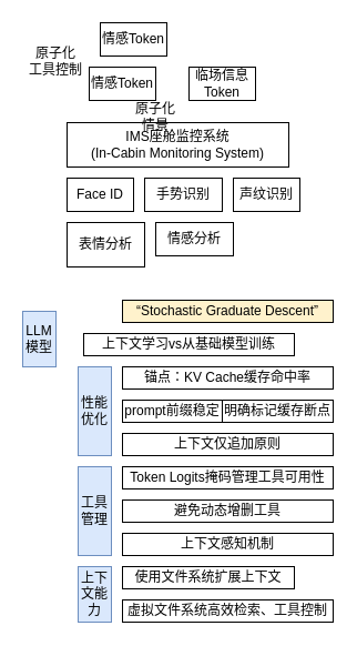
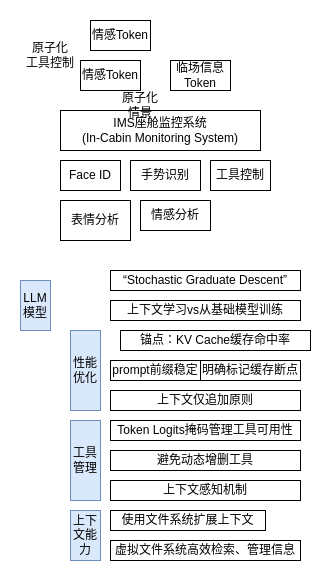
- <mxCell id="6" value="声纹识别" style="rounded=0;whiteSpace=wrap;html=1;" parent="1" vertex="1"><mxGeometry x="210" y="160" width="60" height="30" as="geometry" /></mxCell>
+ <mxCell id="6" value="工具控制" style="rounded=0;whiteSpace=wrap;html=1;" parent="1" vertex="1"><mxGeometry x="210" y="160" width="60" height="30" as="geometry" /></mxCell>
- <mxCell id="14" value="“Stochastic Graduate Descent”" style="rounded=0;whiteSpace=wrap;html=1;fillColor=#fff2cc;" vertex="1" parent="1"><mxGeometry x="110" y="270" width="190" height="20" as="geometry" /></mxCell>
+ <mxCell id="14" value="“Stochastic Graduate Descent”" style="rounded=0;whiteSpace=wrap;html=1;" vertex="1" parent="1"><mxGeometry x="110" y="270" width="190" height="20" as="geometry" /></mxCell>
- <mxCell id="17" value="上下文学习vs从基础模型训练" style="rounded=0;whiteSpace=wrap;html=1;" vertex="1" parent="1"><mxGeometry x="75" y="300" width="190" height="20" as="geometry" /></mxCell>
+ <mxCell id="17" value="上下文学习vs从基础模型训练" style="rounded=0;whiteSpace=wrap;html=1;" vertex="1" parent="1"><mxGeometry x="110" y="300" width="190" height="20" as="geometry" /></mxCell>
- <mxCell id="18" value="锚点：KV Cache缓存命中率" style="rounded=0;whiteSpace=wrap;html=1;" vertex="1" parent="1"><mxGeometry x="110" y="330" width="190" height="20" as="geometry" /></mxCell>
+ <mxCell id="18" value="锚点：KV Cache缓存命中率" style="rounded=0;whiteSpace=wrap;html=1;" vertex="1" parent="1"><mxGeometry x="120" y="330" width="190" height="20" as="geometry" /></mxCell>
- <mxCell id="26" value="&lt;div data-docx-has-block-data=&quot;false&quot; data-lark-html-role=&quot;root&quot; data-page-id=&quot;Mg64dTdeIohlTWxgz2ic97gdnrc&quot;&gt;&lt;div class=&quot;old-record-id-DuBTdBkQboPX1uxs7k9cqL6znxc&quot;&gt;&lt;div data-docx-has-block-data=&quot;false&quot; data-lark-html-role=&quot;root&quot; data-page-id=&quot;Mg64dTdeIohlTWxgz2ic97gdnrc&quot;&gt;&lt;div class=&quot;old-record-id-PqWWdSl5Coc4zrxi5WUcOirancf&quot;&gt;虚拟文件系统高效检索、工具控制&lt;/div&gt;&lt;/div&gt;&lt;span class=&quot;lark-record-clipboard&quot; data-lark-record-format=&quot;docx/text&quot; data-lark-record-data=&quot;{&amp;quot;rootId&amp;quot;:&amp;quot;Mg64dTdeIohlTWxgz2ic97gdnrc&amp;quot;,&amp;quot;text&amp;quot;:{&amp;quot;initialAttributedTexts&amp;quot;:{&amp;quot;text&amp;quot;:{&amp;quot;0&amp;quot;:&amp;quot;Token Logits掩码管理工具可用性&amp;quot;},&amp;quot;attribs&amp;quot;:{&amp;quot;0&amp;quot;:&amp;quot;*0+l&amp;quot;}},&amp;quot;apool&amp;quot;:{&amp;quot;numToAttrib&amp;quot;:{&amp;quot;0&amp;quot;:[&amp;quot;author&amp;quot;,&amp;quot;7537125580557254659&amp;quot;]},&amp;quot;nextNum&amp;quot;:1}},&amp;quot;type&amp;quot;:&amp;quot;text&amp;quot;,&amp;quot;referenceRecordMap&amp;quot;:{},&amp;quot;extra&amp;quot;:{&amp;quot;channel&amp;quot;:&amp;quot;saas&amp;quot;,&amp;quot;isEqualBlockSelection&amp;quot;:false,&amp;quot;pasteRandomId&amp;quot;:&amp;quot;edead8e4-3db7-4555-8ca4-3ff31bb7a5d1&amp;quot;,&amp;quot;mention_page_title&amp;quot;:{},&amp;quot;external_mention_url&amp;quot;:{}},&amp;quot;isKeepQuoteContainer&amp;quot;:false,&amp;quot;isFromCode&amp;quot;:false,&amp;quot;selection&amp;quot;:[{&amp;quot;id&amp;quot;:304,&amp;quot;type&amp;quot;:&amp;quot;text&amp;quot;,&amp;quot;selection&amp;quot;:{&amp;quot;start&amp;quot;:2,&amp;quot;end&amp;quot;:23},&amp;quot;recordId&amp;quot;:&amp;quot;PqWWdSl5Coc4zrxi5WUcOirancf&amp;quot;}],&amp;quot;payloadMap&amp;quot;:{},&amp;quot;isCut&amp;quot;:false}&quot;&gt;&lt;/span&gt;&lt;/div&gt;&lt;/div&gt;&lt;span class=&quot;lark-record-clipboard&quot; data-lark-record-format=&quot;docx/text&quot; data-lark-record-data=&quot;{&amp;quot;rootId&amp;quot;:&amp;quot;Mg64dTdeIohlTWxgz2ic97gdnrc&amp;quot;,&amp;quot;text&amp;quot;:{&amp;quot;initialAttributedTexts&amp;quot;:{&amp;quot;text&amp;quot;:{&amp;quot;0&amp;quot;:&amp;quot;保持prompt前缀稳定&amp;quot;},&amp;quot;attribs&amp;quot;:{&amp;quot;0&amp;quot;:&amp;quot;*0+c&amp;quot;}},&amp;quot;apool&amp;quot;:{&amp;quot;numToAttrib&amp;quot;:{&amp;quot;0&amp;quot;:[&amp;quot;author&amp;quot;,&amp;quot;7537125580557254659&amp;quot;]},&amp;quot;nextNum&amp;quot;:1}},&amp;quot;type&amp;quot;:&amp;quot;text&amp;quot;,&amp;quot;referenceRecordMap&amp;quot;:{},&amp;quot;extra&amp;quot;:{&amp;quot;channel&amp;quot;:&amp;quot;saas&amp;quot;,&amp;quot;isEqualBlockSelection&amp;quot;:false,&amp;quot;pasteRandomId&amp;quot;:&amp;quot;fd383252-d9de-4003-ab0b-576ffec60765&amp;quot;,&amp;quot;mention_page_title&amp;quot;:{},&amp;quot;external_mention_url&amp;quot;:{}},&amp;quot;isKeepQuoteContainer&amp;quot;:false,&amp;quot;isFromCode&amp;quot;:false,&amp;quot;selection&amp;quot;:[{&amp;quot;id&amp;quot;:301,&amp;quot;type&amp;quot;:&amp;quot;text&amp;quot;,&amp;quot;selection&amp;quot;:{&amp;quot;start&amp;quot;:28,&amp;quot;end&amp;quot;:40},&amp;quot;recordId&amp;quot;:&amp;quot;DuBTdBkQboPX1uxs7k9cqL6znxc&amp;quot;}],&amp;quot;payloadMap&amp;quot;:{},&amp;quot;isCut&amp;quot;:false}&quot;&gt;&lt;/span&gt;" style="rounded=0;whiteSpace=wrap;html=1;" vertex="1" parent="1"><mxGeometry x="110" y="540" width="190" height="20" as="geometry" /></mxCell>
+ <mxCell id="26" value="&lt;div data-docx-has-block-data=&quot;false&quot; data-lark-html-role=&quot;root&quot; data-page-id=&quot;Mg64dTdeIohlTWxgz2ic97gdnrc&quot;&gt;&lt;div class=&quot;old-record-id-DuBTdBkQboPX1uxs7k9cqL6znxc&quot;&gt;&lt;div data-docx-has-block-data=&quot;false&quot; data-lark-html-role=&quot;root&quot; data-page-id=&quot;Mg64dTdeIohlTWxgz2ic97gdnrc&quot;&gt;&lt;div class=&quot;old-record-id-PqWWdSl5Coc4zrxi5WUcOirancf&quot;&gt;虚拟文件系统高效检索、管理信息&lt;/div&gt;&lt;/div&gt;&lt;span class=&quot;lark-record-clipboard&quot; data-lark-record-format=&quot;docx/text&quot; data-lark-record-data=&quot;{&amp;quot;rootId&amp;quot;:&amp;quot;Mg64dTdeIohlTWxgz2ic97gdnrc&amp;quot;,&amp;quot;text&amp;quot;:{&amp;quot;initialAttributedTexts&amp;quot;:{&amp;quot;text&amp;quot;:{&amp;quot;0&amp;quot;:&amp;quot;Token Logits掩码管理工具可用性&amp;quot;},&amp;quot;attribs&amp;quot;:{&amp;quot;0&amp;quot;:&amp;quot;*0+l&amp;quot;}},&amp;quot;apool&amp;quot;:{&amp;quot;numToAttrib&amp;quot;:{&amp;quot;0&amp;quot;:[&amp;quot;author&amp;quot;,&amp;quot;7537125580557254659&amp;quot;]},&amp;quot;nextNum&amp;quot;:1}},&amp;quot;type&amp;quot;:&amp;quot;text&amp;quot;,&amp;quot;referenceRecordMap&amp;quot;:{},&amp;quot;extra&amp;quot;:{&amp;quot;channel&amp;quot;:&amp;quot;saas&amp;quot;,&amp;quot;isEqualBlockSelection&amp;quot;:false,&amp;quot;pasteRandomId&amp;quot;:&amp;quot;edead8e4-3db7-4555-8ca4-3ff31bb7a5d1&amp;quot;,&amp;quot;mention_page_title&amp;quot;:{},&amp;quot;external_mention_url&amp;quot;:{}},&amp;quot;isKeepQuoteContainer&amp;quot;:false,&amp;quot;isFromCode&amp;quot;:false,&amp;quot;selection&amp;quot;:[{&amp;quot;id&amp;quot;:304,&amp;quot;type&amp;quot;:&amp;quot;text&amp;quot;,&amp;quot;selection&amp;quot;:{&amp;quot;start&amp;quot;:2,&amp;quot;end&amp;quot;:23},&amp;quot;recordId&amp;quot;:&amp;quot;PqWWdSl5Coc4zrxi5WUcOirancf&amp;quot;}],&amp;quot;payloadMap&amp;quot;:{},&amp;quot;isCut&amp;quot;:false}&quot;&gt;&lt;/span&gt;&lt;/div&gt;&lt;/div&gt;&lt;span class=&quot;lark-record-clipboard&quot; data-lark-record-format=&quot;docx/text&quot; data-lark-record-data=&quot;{&amp;quot;rootId&amp;quot;:&amp;quot;Mg64dTdeIohlTWxgz2ic97gdnrc&amp;quot;,&amp;quot;text&amp;quot;:{&amp;quot;initialAttributedTexts&amp;quot;:{&amp;quot;text&amp;quot;:{&amp;quot;0&amp;quot;:&amp;quot;保持prompt前缀稳定&amp;quot;},&amp;quot;attribs&amp;quot;:{&amp;quot;0&amp;quot;:&amp;quot;*0+c&amp;quot;}},&amp;quot;apool&amp;quot;:{&amp;quot;numToAttrib&amp;quot;:{&amp;quot;0&amp;quot;:[&amp;quot;author&amp;quot;,&amp;quot;7537125580557254659&amp;quot;]},&amp;quot;nextNum&amp;quot;:1}},&amp;quot;type&amp;quot;:&amp;quot;text&amp;quot;,&amp;quot;referenceRecordMap&amp;quot;:{},&amp;quot;extra&amp;quot;:{&amp;quot;channel&amp;quot;:&amp;quot;saas&amp;quot;,&amp;quot;isEqualBlockSelection&amp;quot;:false,&amp;quot;pasteRandomId&amp;quot;:&amp;quot;fd383252-d9de-4003-ab0b-576ffec60765&amp;quot;,&amp;quot;mention_page_title&amp;quot;:{},&amp;quot;external_mention_url&amp;quot;:{}},&amp;quot;isKeepQuoteContainer&amp;quot;:false,&amp;quot;isFromCode&amp;quot;:false,&amp;quot;selection&amp;quot;:[{&amp;quot;id&amp;quot;:301,&amp;quot;type&amp;quot;:&amp;quot;text&amp;quot;,&amp;quot;selection&amp;quot;:{&amp;quot;start&amp;quot;:28,&amp;quot;end&amp;quot;:40},&amp;quot;recordId&amp;quot;:&amp;quot;DuBTdBkQboPX1uxs7k9cqL6znxc&amp;quot;}],&amp;quot;payloadMap&amp;quot;:{},&amp;quot;isCut&amp;quot;:false}&quot;&gt;&lt;/span&gt;" style="rounded=0;whiteSpace=wrap;html=1;" vertex="1" parent="1"><mxGeometry x="110" y="540" width="190" height="20" as="geometry" /></mxCell>
